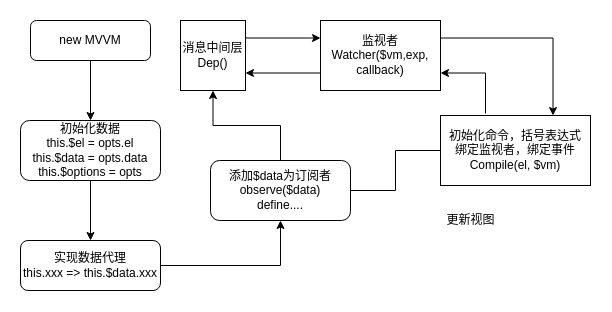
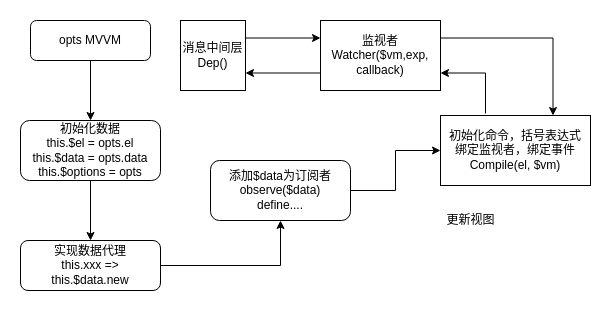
- <mxCell id="3" value="new MVVM" style="rounded=1;whiteSpace=wrap;html=1;fontSize=12;glass=0;strokeWidth=1;shadow=0;" parent="1" vertex="1"><mxGeometry x="30" y="20" width="120" height="40" as="geometry" /></mxCell>
+ <mxCell id="3" value="opts MVVM" style="rounded=1;whiteSpace=wrap;html=1;fontSize=12;glass=0;strokeWidth=1;shadow=0;" parent="1" vertex="1"><mxGeometry x="30" y="20" width="120" height="40" as="geometry" /></mxCell>
- <mxCell id="9" style="edgeStyle=orthogonalEdgeStyle;rounded=0;orthogonalLoop=1;jettySize=auto;html=1;exitX=0.5;exitY=0;exitDx=0;exitDy=0;entryX=0.5;entryY=1;entryDx=0;entryDy=0;" edge="1" parent="1" source="10" target="12"><mxGeometry relative="1" as="geometry" /></mxCell>
- <mxCell id="8" style="edgeStyle=orthogonalEdgeStyle;rounded=0;orthogonalLoop=1;jettySize=auto;html=1;entryX=0;entryY=0.5;entryDx=0;entryDy=0;endArrow=none;" edge="1" parent="1" source="10" target="17"><mxGeometry relative="1" as="geometry" /></mxCell>
+ <mxCell id="8" style="edgeStyle=orthogonalEdgeStyle;rounded=0;orthogonalLoop=1;jettySize=auto;html=1;entryX=0;entryY=0.5;entryDx=0;entryDy=0;" edge="1" parent="1" source="10" target="17"><mxGeometry relative="1" as="geometry" /></mxCell>
- <mxCell id="6" value="&lt;span&gt;实现数据代理&lt;/span&gt;&lt;br&gt;this.xxx =&amp;gt; this.$data.xxx" style="rounded=1;whiteSpace=wrap;html=1;fontSize=12;glass=0;strokeWidth=1;shadow=0;" vertex="1" parent="1"><mxGeometry x="20" y="240" width="140" height="50" as="geometry" /></mxCell>
+ <mxCell id="6" value="&lt;span&gt;实现数据代理&lt;/span&gt;&lt;br&gt;this.xxx =&amp;gt; this.$data.new" style="rounded=1;whiteSpace=wrap;html=1;fontSize=12;glass=0;strokeWidth=1;shadow=0;" vertex="1" parent="1"><mxGeometry x="20" y="240" width="140" height="50" as="geometry" /></mxCell>
